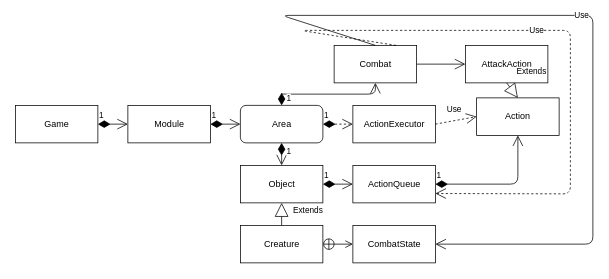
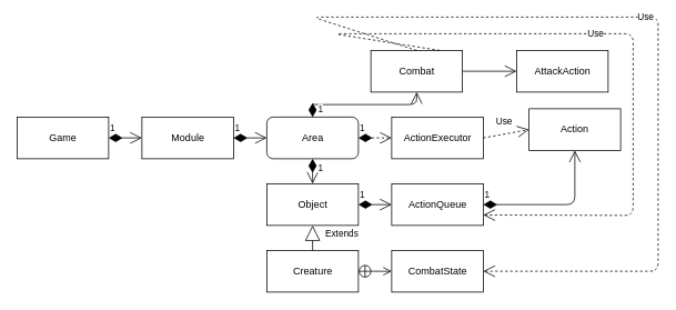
- <mxCell id="22" value="Extends" style="endArrow=block;endSize=16;endFill=0;html=1;exitX=0.5;exitY=1;exitDx=0;exitDy=0;entryX=0.5;entryY=0;entryDx=0;entryDy=0;" edge="1" parent="1" source="21" target="5"><mxGeometry x="-0.333" y="35" width="160" relative="1" as="geometry"><mxPoint x="730" y="290" as="sourcePoint" /><mxPoint x="890" y="290" as="targetPoint" /><mxPoint as="offset" /></mxGeometry></mxCell>
- <mxCell id="26" value="Use" style="endArrow=open;endSize=12;dashed=0;html=1;exitX=0.5;exitY=0;exitDx=0;exitDy=0;entryX=1;entryY=0.5;entryDx=0;entryDy=0;" edge="1" parent="1" source="18" target="20"><mxGeometry width="160" relative="1" as="geometry"><mxPoint x="570" y="430" as="sourcePoint" /><mxPoint x="730" y="430" as="targetPoint" /><Array as="points"><mxPoint x="375" y="20" /><mxPoint x="790" y="20" /><mxPoint x="790" y="325" /></Array></mxGeometry></mxCell>
+ <mxCell id="26" value="Use" style="endArrow=open;endSize=12;dashed=1;html=1;exitX=0.5;exitY=0;exitDx=0;exitDy=0;entryX=1;entryY=0.5;entryDx=0;entryDy=0;" edge="1" parent="1" source="18" target="20"><mxGeometry width="160" relative="1" as="geometry"><mxPoint x="570" y="430" as="sourcePoint" /><mxPoint x="730" y="430" as="targetPoint" /><Array as="points"><mxPoint x="375" y="20" /><mxPoint x="790" y="20" /><mxPoint x="790" y="325" /></Array></mxGeometry></mxCell>
